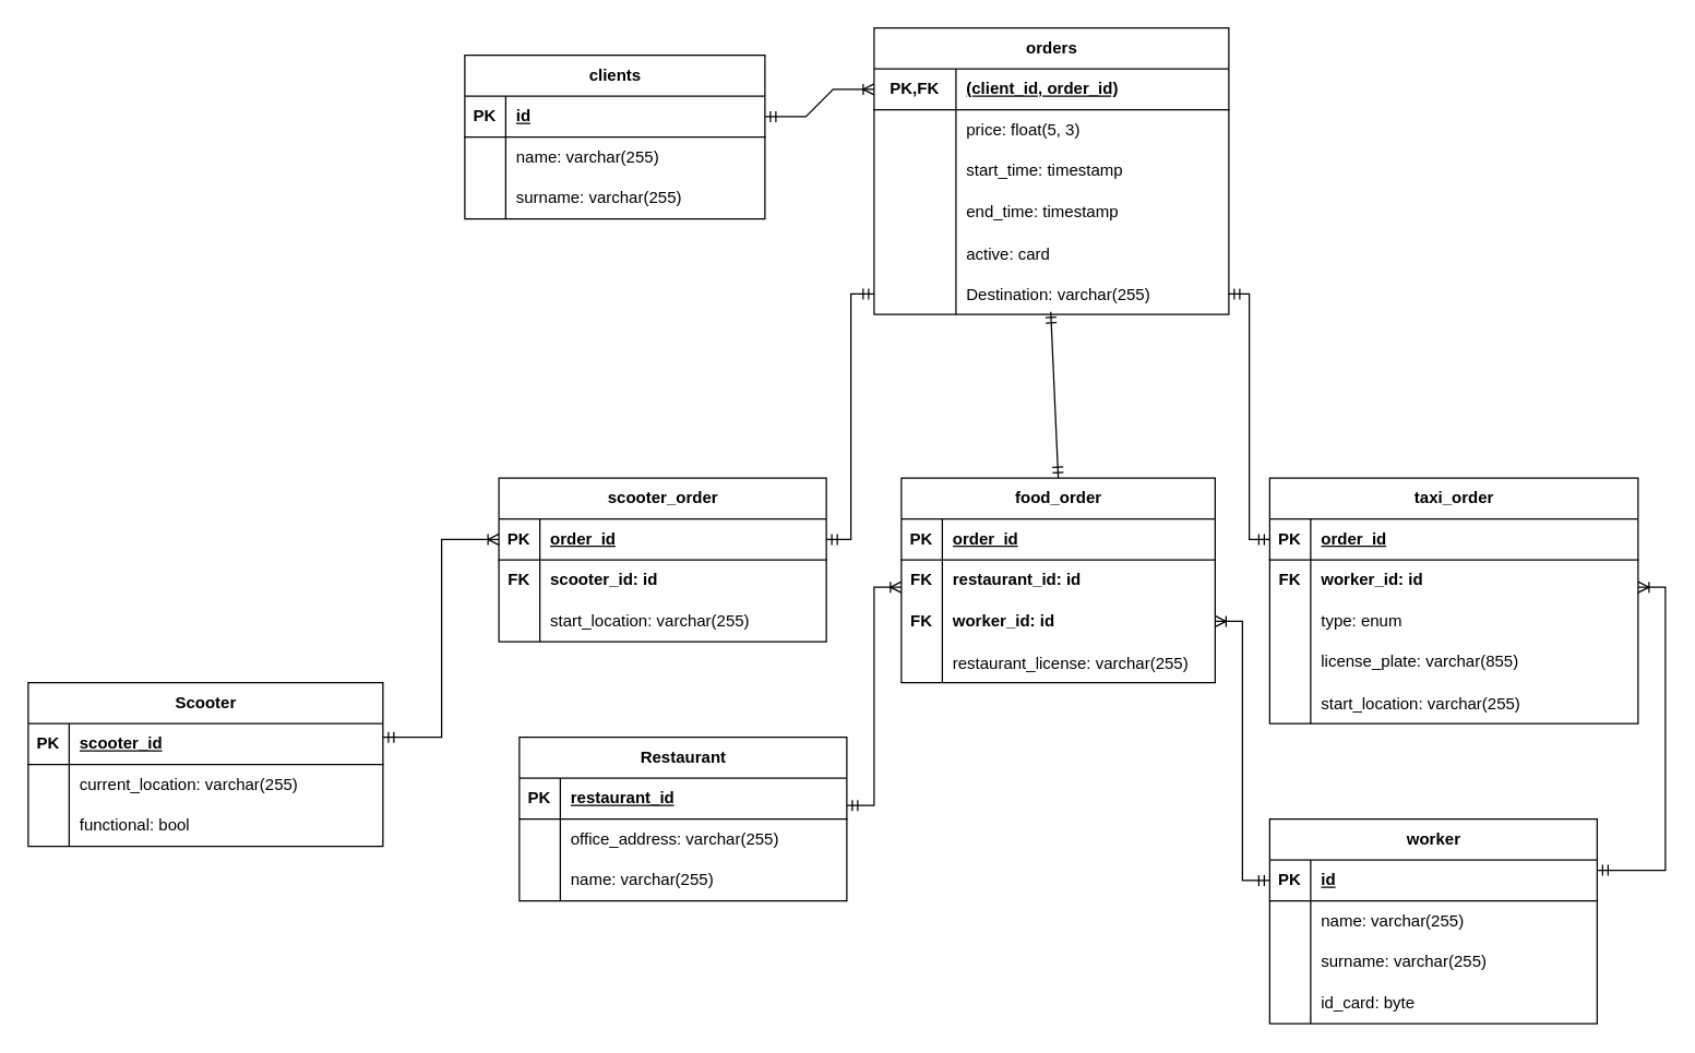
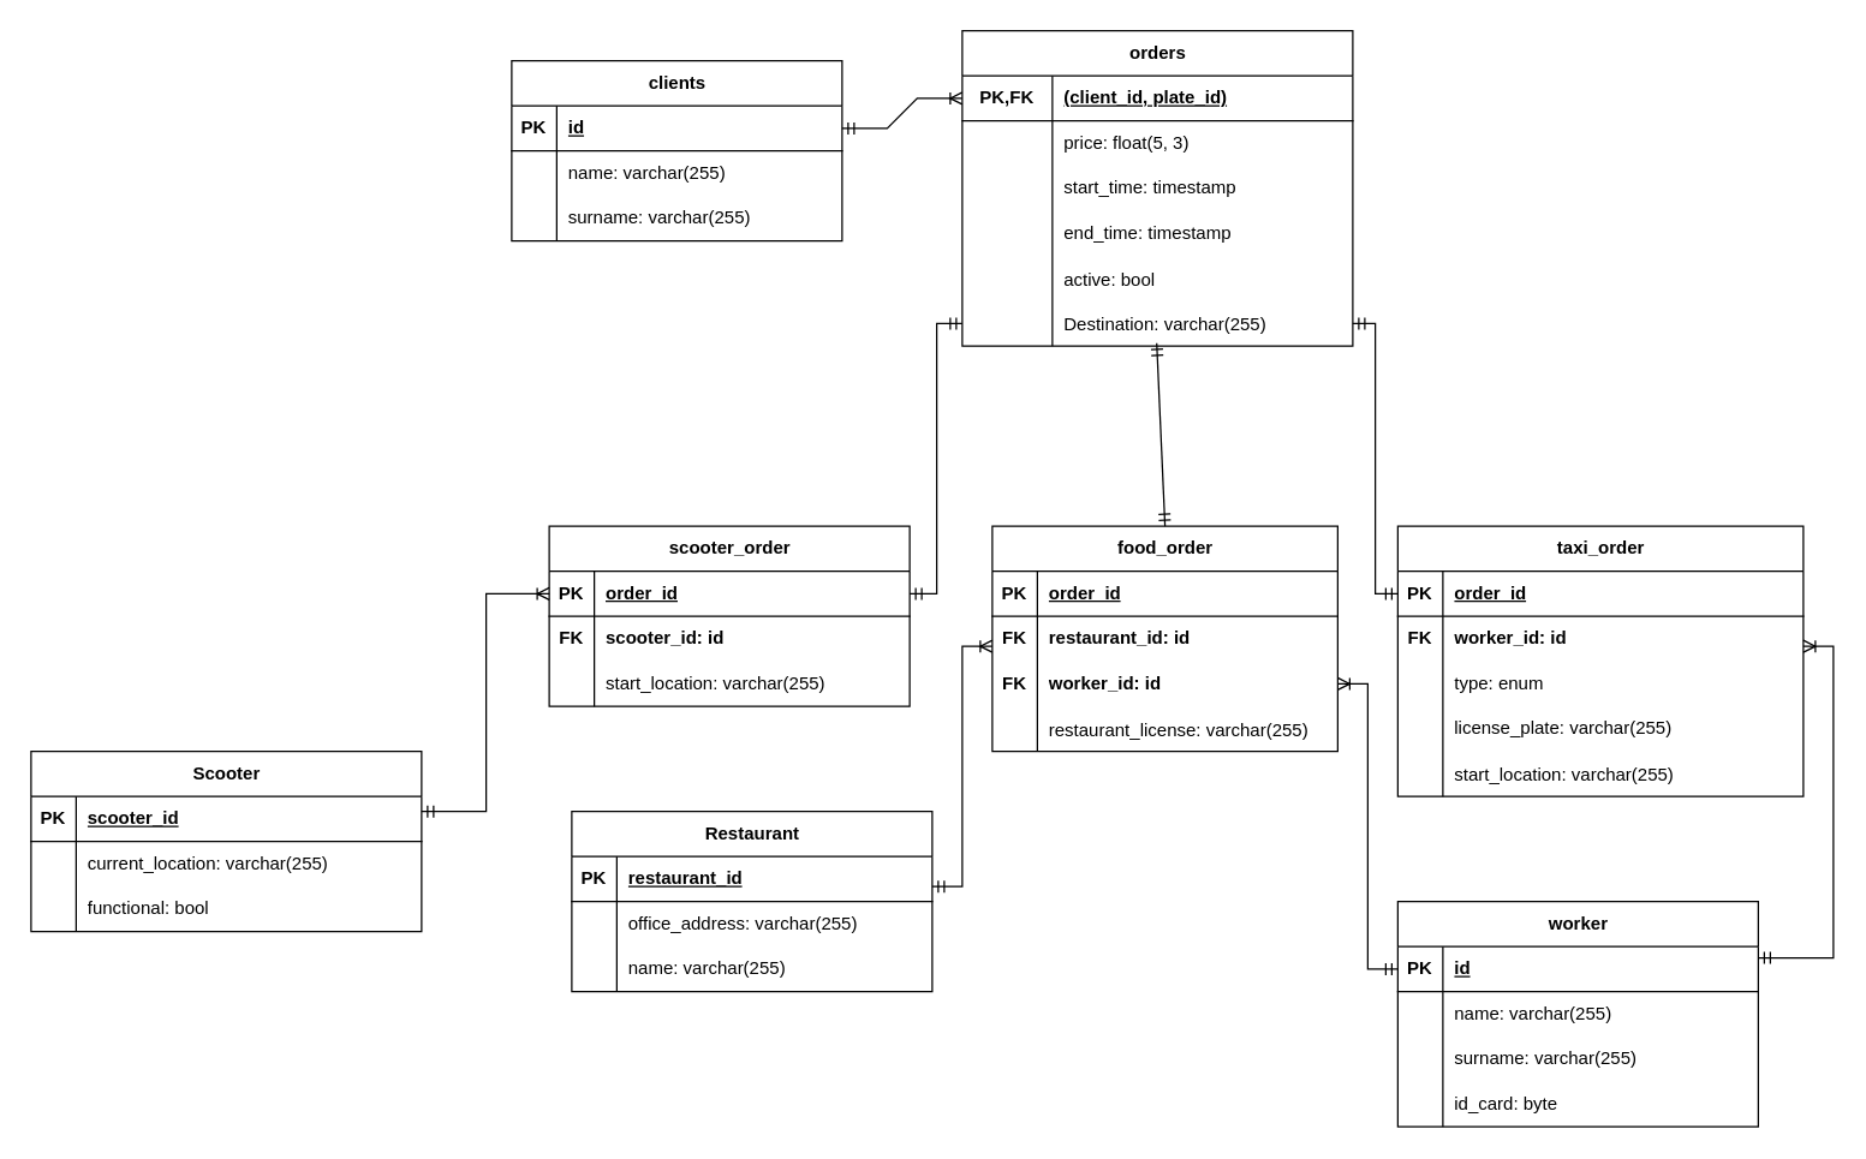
- <mxCell id="15" value="(client_id, order_id)" style="shape=partialRectangle;connectable=0;fillColor=none;top=0;left=0;bottom=0;right=0;align=left;spacingLeft=6;fontStyle=5;overflow=hidden;whiteSpace=wrap;html=1;" vertex="1" parent="13"><mxGeometry x="60" width="200" height="30" as="geometry"><mxRectangle width="200" height="30" as="alternateBounds" /></mxGeometry></mxCell>
+ <mxCell id="15" value="(client_id, plate_id)" style="shape=partialRectangle;connectable=0;fillColor=none;top=0;left=0;bottom=0;right=0;align=left;spacingLeft=6;fontStyle=5;overflow=hidden;whiteSpace=wrap;html=1;" vertex="1" parent="13"><mxGeometry x="60" width="200" height="30" as="geometry"><mxRectangle width="200" height="30" as="alternateBounds" /></mxGeometry></mxCell>
- <mxCell id="27" value="active: card" style="shape=partialRectangle;connectable=0;fillColor=none;top=0;left=0;bottom=0;right=0;align=left;spacingLeft=6;overflow=hidden;fontStyle=0" vertex="1" parent="25"><mxGeometry x="60" width="200" height="30" as="geometry"><mxRectangle width="200" height="30" as="alternateBounds" /></mxGeometry></mxCell>
+ <mxCell id="27" value="active: bool" style="shape=partialRectangle;connectable=0;fillColor=none;top=0;left=0;bottom=0;right=0;align=left;spacingLeft=6;overflow=hidden;fontStyle=0" vertex="1" parent="25"><mxGeometry x="60" width="200" height="30" as="geometry"><mxRectangle width="200" height="30" as="alternateBounds" /></mxGeometry></mxCell>
- <mxCell id="67" value="license_plate: varchar(855)" style="shape=partialRectangle;connectable=0;fillColor=none;top=0;left=0;bottom=0;right=0;align=left;spacingLeft=6;overflow=hidden;whiteSpace=wrap;html=1;" vertex="1" parent="65"><mxGeometry x="30" width="240.0" height="30" as="geometry"><mxRectangle width="240.0" height="30" as="alternateBounds" /></mxGeometry></mxCell>
+ <mxCell id="67" value="license_plate: varchar(255)" style="shape=partialRectangle;connectable=0;fillColor=none;top=0;left=0;bottom=0;right=0;align=left;spacingLeft=6;overflow=hidden;whiteSpace=wrap;html=1;" vertex="1" parent="65"><mxGeometry x="30" width="240.0" height="30" as="geometry"><mxRectangle width="240.0" height="30" as="alternateBounds" /></mxGeometry></mxCell>
